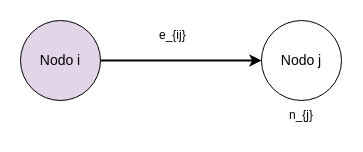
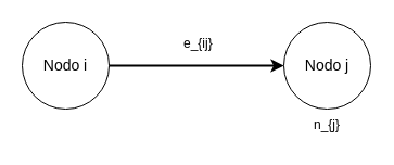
- <mxCell id="6" value="e_{ij}" style="text;whiteSpace=wrap;html=1;" vertex="1" parent="1"><mxGeometry x="157" y="21" width="30" height="30" as="geometry" /></mxCell>
+ <mxCell id="6" value="e_{ij}" style="text;whiteSpace=wrap;html=1;" vertex="1" parent="1"><mxGeometry x="167" y="26" width="30" height="30" as="geometry" /></mxCell>
- <mxCell id="2" value="&lt;font style=&quot;font-size: 14px;&quot;&gt;Nodo i&lt;/font&gt;" style="ellipse;whiteSpace=wrap;html=1;aspect=fixed;fillColor=#e1d5e7;" parent="1" vertex="1"><mxGeometry x="20" y="20" width="80" height="80" as="geometry" /></mxCell>
+ <mxCell id="2" value="&lt;font style=&quot;font-size: 14px;&quot;&gt;Nodo i&lt;/font&gt;" style="ellipse;whiteSpace=wrap;html=1;aspect=fixed;" parent="1" vertex="1"><mxGeometry x="20" y="20" width="80" height="80" as="geometry" /></mxCell>
